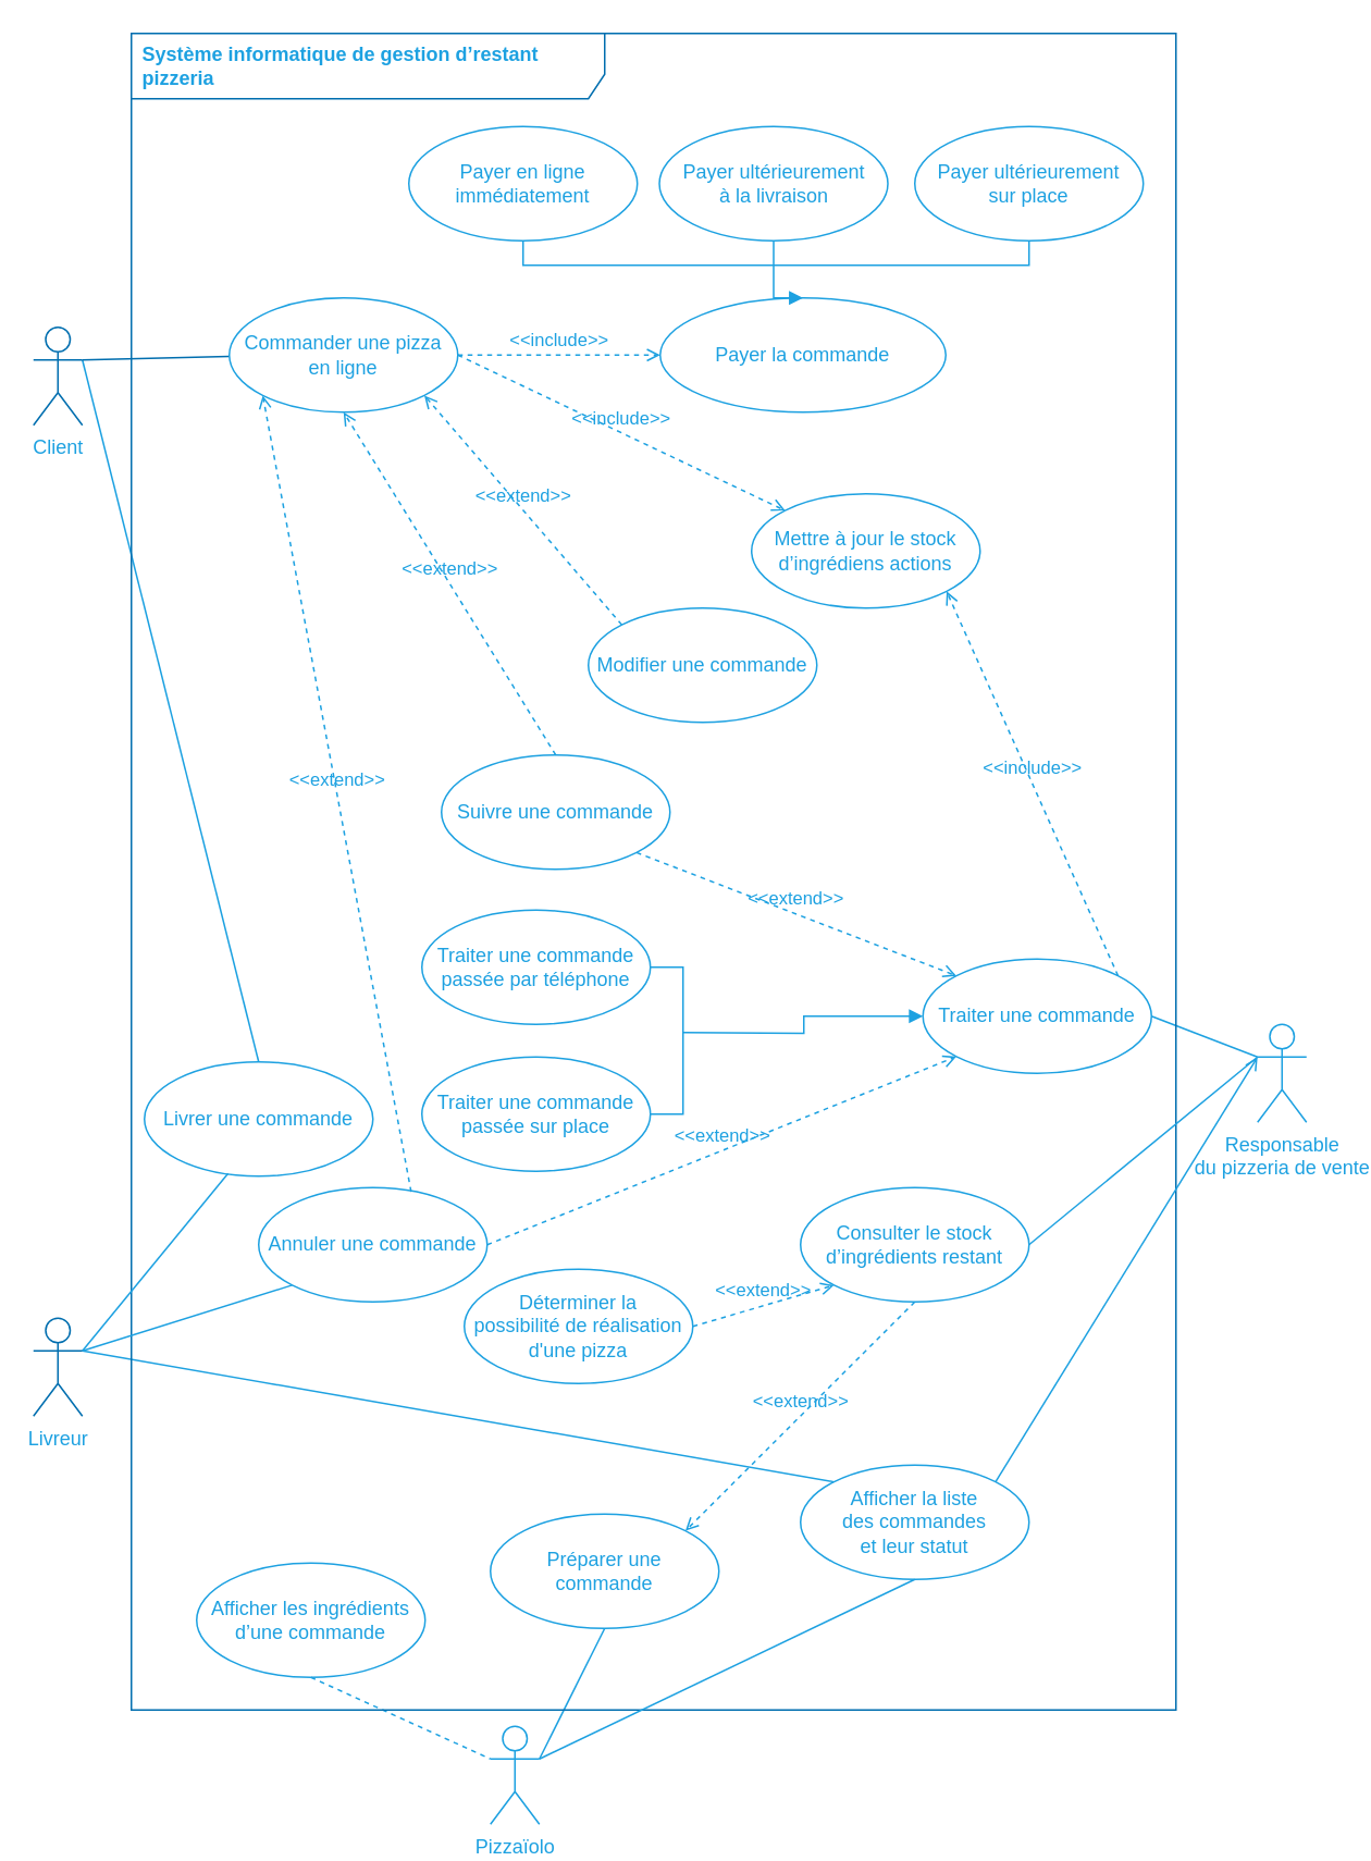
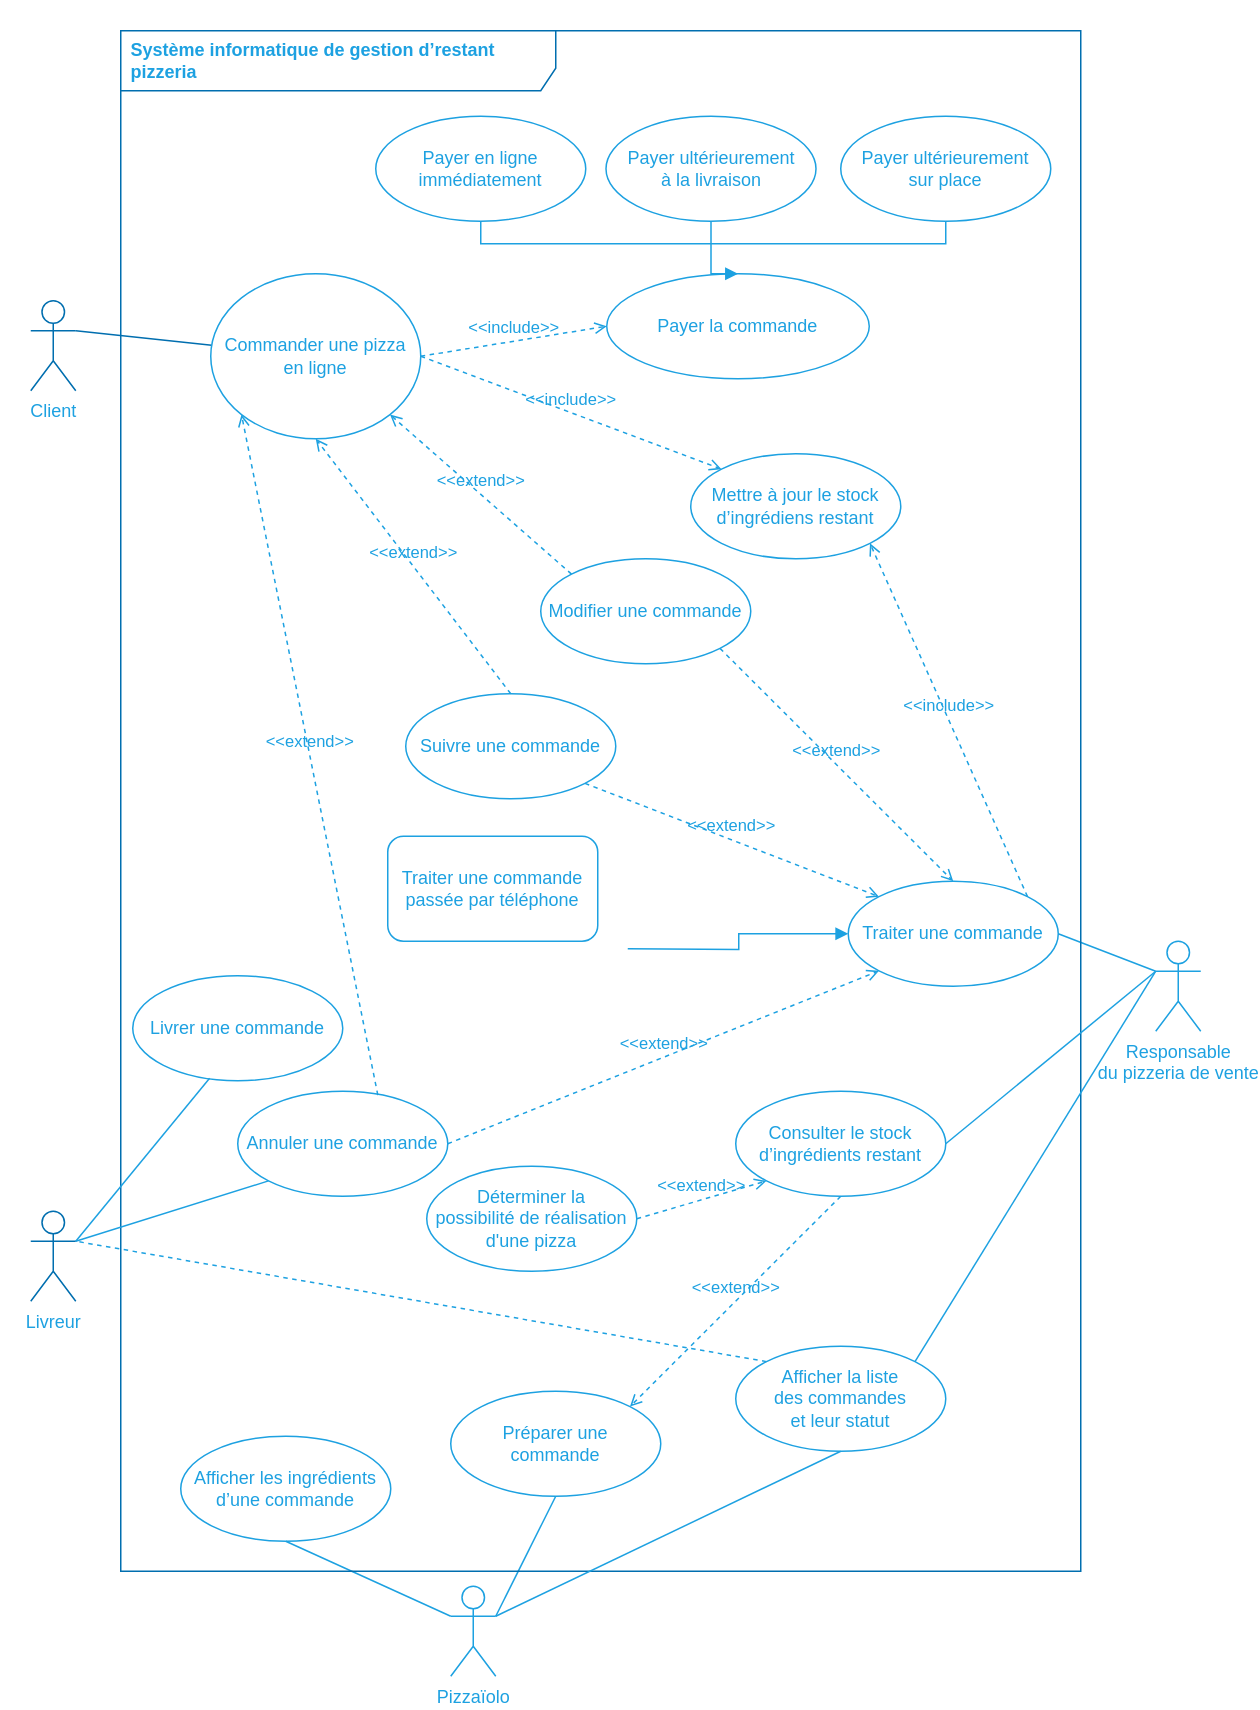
- <mxCell id="25" value="&lt;font color=&quot;#1da1e1&quot;&gt;Commander une pizza &lt;br&gt;en ligne&lt;/font&gt;" style="ellipse;whiteSpace=wrap;html=1;fillColor=none;strokeColor=#1DA1E1;" parent="19" vertex="1"><mxGeometry x="140" y="182" width="140" height="70" as="geometry" /></mxCell>
+ <mxCell id="25" value="&lt;font color=&quot;#1da1e1&quot;&gt;Commander une pizza &lt;br&gt;en ligne&lt;/font&gt;" style="ellipse;whiteSpace=wrap;html=1;fillColor=none;strokeColor=#1DA1E1;" parent="19" vertex="1"><mxGeometry x="140" y="182" width="140" height="110" as="geometry" /></mxCell>
- <mxCell id="37" value="&lt;font color=&quot;#1da1e1&quot;&gt;Mettre à jour le stock d’ingrédiens actions&lt;/font&gt;" style="ellipse;whiteSpace=wrap;html=1;fillColor=none;strokeColor=#1DA1E1;" parent="19" vertex="1"><mxGeometry x="460" y="302" width="140" height="70" as="geometry" /></mxCell>
+ <mxCell id="37" value="&lt;font color=&quot;#1da1e1&quot;&gt;Mettre à jour le stock d’ingrédiens restant&lt;/font&gt;" style="ellipse;whiteSpace=wrap;html=1;fillColor=none;strokeColor=#1DA1E1;" parent="19" vertex="1"><mxGeometry x="460" y="302" width="140" height="70" as="geometry" /></mxCell>
- <mxCell id="17" style="edgeStyle=none;rounded=0;orthogonalLoop=1;jettySize=auto;html=1;exitX=0.5;exitY=0;exitDx=0;exitDy=0;entryX=1;entryY=0.333;entryDx=0;entryDy=0;entryPerimeter=0;startArrow=none;startFill=0;endArrow=none;endFill=0;strokeColor=#1DA1E1;" edge="1" parent="1" source="26" target="24"><mxGeometry relative="1" as="geometry" /></mxCell>
+ <mxCell id="9" value="&lt;font color=&quot;#1da1e1&quot;&gt;&amp;lt;&amp;lt;extend&amp;gt;&amp;gt;&lt;/font&gt;" style="html=1;verticalAlign=bottom;labelBackgroundColor=none;endArrow=open;endFill=0;dashed=1;strokeColor=#1DA1E1;entryX=0.5;entryY=0;entryDx=0;entryDy=0;exitX=1;exitY=1;exitDx=0;exitDy=0;" edge="1" parent="1" source="28" target="50"><mxGeometry width="160" relative="1" as="geometry"><mxPoint x="290" y="327" as="sourcePoint" /><mxPoint x="220" y="187" as="targetPoint" /></mxGeometry></mxCell>
- <mxCell id="38" value="&lt;font color=&quot;#1da1e1&quot; style=&quot;font-weight: normal&quot;&gt;Traiter une commande passée par téléphone&lt;/font&gt;" style="ellipse;whiteSpace=wrap;html=1;fillColor=none;strokeColor=#1DA1E1;fontStyle=1" parent="19" vertex="1"><mxGeometry x="258" y="557" width="140" height="70" as="geometry" /></mxCell>
+ <mxCell id="38" value="&lt;font color=&quot;#1da1e1&quot; style=&quot;font-weight: normal&quot;&gt;Traiter une commande passée par téléphone&lt;/font&gt;" style="whiteSpace=wrap;html=1;fillColor=none;strokeColor=#1DA1E1;fontStyle=1;rounded=1;" parent="19" vertex="1"><mxGeometry x="258" y="557" width="140" height="70" as="geometry" /></mxCell>
- <mxCell id="11" style="edgeStyle=orthogonalEdgeStyle;rounded=0;orthogonalLoop=1;jettySize=auto;html=1;exitX=1;exitY=0.5;exitDx=0;exitDy=0;entryX=1;entryY=0.5;entryDx=0;entryDy=0;strokeColor=#1DA1E1;endArrow=none;endFill=0;" edge="1" parent="10" source="38" target="32"><mxGeometry relative="1" as="geometry" /></mxCell>
- <mxCell id="39" style="edgeStyle=none;orthogonalLoop=1;jettySize=auto;html=1;exitX=1;exitY=0;exitDx=0;exitDy=0;entryX=0;entryY=0.333;entryDx=0;entryDy=0;entryPerimeter=0;startArrow=none;startFill=0;endArrow=open;endFill=0;targetPerimeterSpacing=0;strokeColor=#1DA1E1;" parent="19" source="41" target="33" edge="1"><mxGeometry relative="1" as="geometry" /></mxCell>
+ <mxCell id="39" style="edgeStyle=none;orthogonalLoop=1;jettySize=auto;html=1;exitX=1;exitY=0;exitDx=0;exitDy=0;entryX=0;entryY=0.333;entryDx=0;entryDy=0;entryPerimeter=0;startArrow=none;startFill=0;endArrow=none;endFill=0;targetPerimeterSpacing=0;strokeColor=#1DA1E1;" parent="19" source="41" target="33" edge="1"><mxGeometry relative="1" as="geometry" /></mxCell>
- <mxCell id="32" value="&lt;font color=&quot;#1da1e1&quot; style=&quot;font-weight: normal&quot;&gt;Traiter une commande passée sur place&lt;/font&gt;" style="ellipse;whiteSpace=wrap;html=1;fillColor=none;strokeColor=#1DA1E1;fontStyle=1" parent="19" vertex="1"><mxGeometry x="258" y="647" width="140" height="70" as="geometry" /></mxCell>
- <mxCell id="4" style="edgeStyle=none;rounded=0;orthogonalLoop=1;jettySize=auto;html=1;exitX=0;exitY=0;exitDx=0;exitDy=0;entryX=1;entryY=0.333;entryDx=0;entryDy=0;entryPerimeter=0;endArrow=none;endFill=0;targetPerimeterSpacing=-12;strokeColor=#1DA1E1;" parent="1" source="41" target="22" edge="1"><mxGeometry relative="1" as="geometry" /></mxCell>
+ <mxCell id="4" style="edgeStyle=none;rounded=0;orthogonalLoop=1;jettySize=auto;html=1;exitX=0;exitY=0;exitDx=0;exitDy=0;entryX=1;entryY=0.333;entryDx=0;entryDy=0;entryPerimeter=0;endArrow=none;endFill=0;targetPerimeterSpacing=-12;strokeColor=#1DA1E1;dashed=1;" parent="1" source="41" target="22" edge="1"><mxGeometry relative="1" as="geometry" /></mxCell>
- <mxCell id="3" style="edgeStyle=none;rounded=0;orthogonalLoop=1;jettySize=auto;html=1;exitX=0.5;exitY=1;exitDx=0;exitDy=0;entryX=0;entryY=0.333;entryDx=0;entryDy=0;entryPerimeter=0;endArrow=none;endFill=0;strokeColor=#1DA1E1;dashed=1;" parent="1" source="34" target="20" edge="1"><mxGeometry relative="1" as="geometry" /></mxCell>
+ <mxCell id="3" style="edgeStyle=none;rounded=0;orthogonalLoop=1;jettySize=auto;html=1;exitX=0.5;exitY=1;exitDx=0;exitDy=0;entryX=0;entryY=0.333;entryDx=0;entryDy=0;entryPerimeter=0;endArrow=none;endFill=0;strokeColor=#1DA1E1;" parent="1" source="34" target="20" edge="1"><mxGeometry relative="1" as="geometry" /></mxCell>
